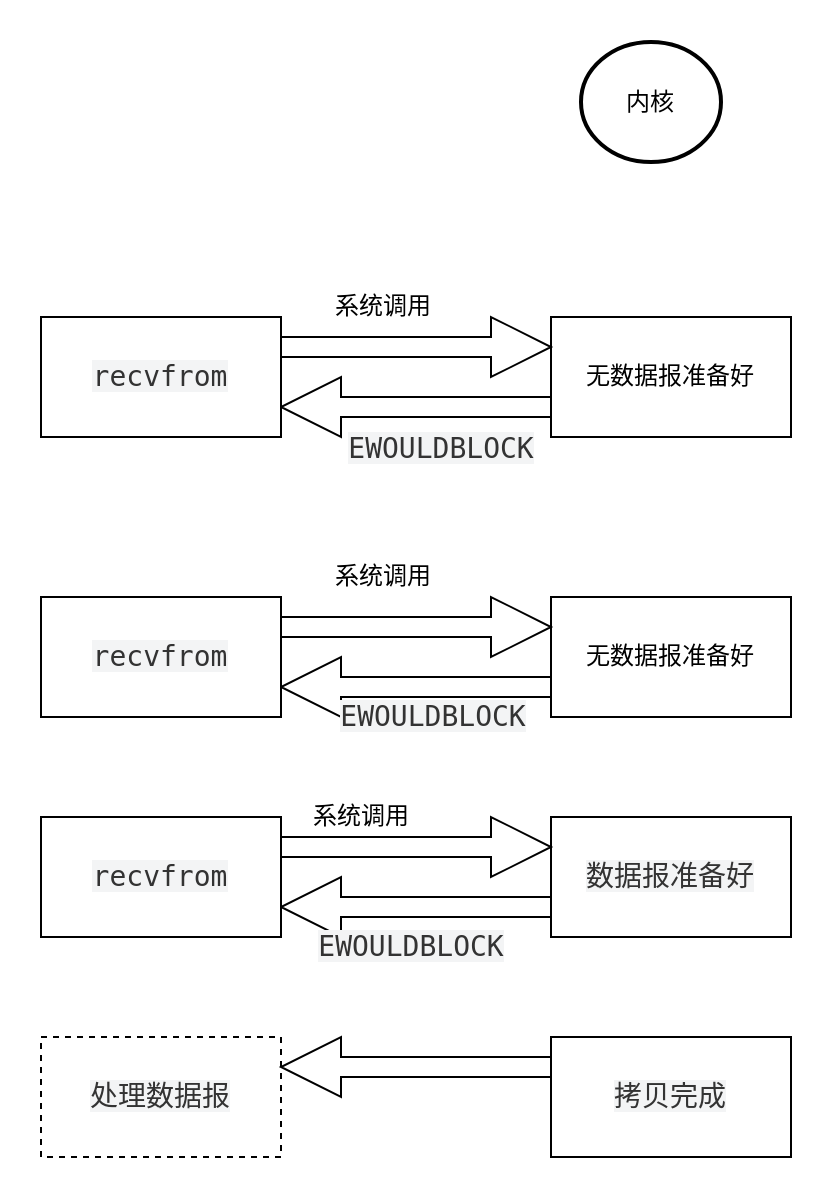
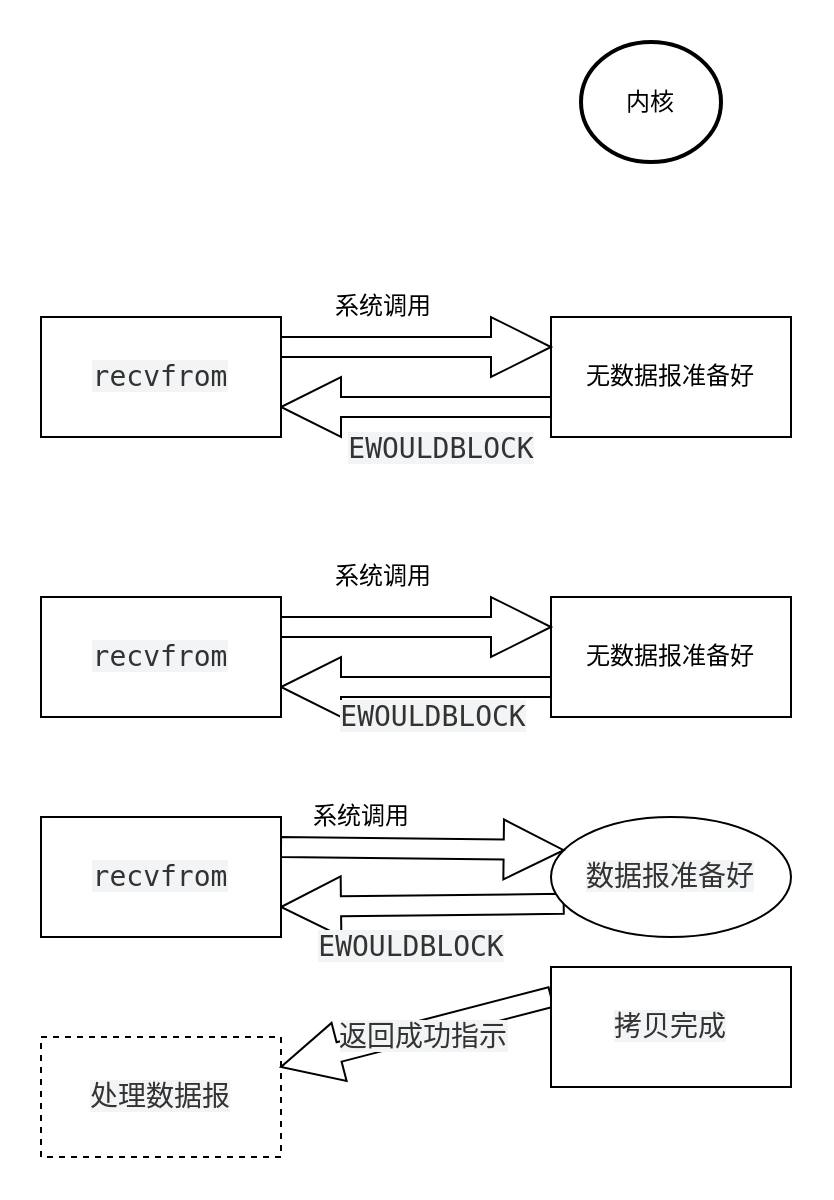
- <mxCell id="14" value="&lt;span style=&quot;color: rgb(51 , 51 , 51) ; font-family: &amp;#34;source code pro&amp;#34; , &amp;#34;dejavu sans mono&amp;#34; , &amp;#34;ubuntu mono&amp;#34; , &amp;#34;anonymous pro&amp;#34; , &amp;#34;droid sans mono&amp;#34; , &amp;#34;menlo&amp;#34; , &amp;#34;monaco&amp;#34; , &amp;#34;consolas&amp;#34; , &amp;#34;inconsolata&amp;#34; , &amp;#34;courier&amp;#34; , monospace , &amp;#34;pingfang sc&amp;#34; , &amp;#34;microsoft yahei&amp;#34; , sans-serif ; font-size: 14px ; text-align: left ; white-space: pre ; background-color: rgb(243 , 244 , 245)&quot;&gt;数据报准备好&lt;/span&gt;" style="rounded=0;whiteSpace=wrap;html=1;" vertex="1" parent="1"><mxGeometry x="275" y="408" width="120" height="60" as="geometry" /></mxCell>
+ <mxCell id="14" value="&lt;span style=&quot;color: rgb(51 , 51 , 51) ; font-family: &amp;#34;source code pro&amp;#34; , &amp;#34;dejavu sans mono&amp;#34; , &amp;#34;ubuntu mono&amp;#34; , &amp;#34;anonymous pro&amp;#34; , &amp;#34;droid sans mono&amp;#34; , &amp;#34;menlo&amp;#34; , &amp;#34;monaco&amp;#34; , &amp;#34;consolas&amp;#34; , &amp;#34;inconsolata&amp;#34; , &amp;#34;courier&amp;#34; , monospace , &amp;#34;pingfang sc&amp;#34; , &amp;#34;microsoft yahei&amp;#34; , sans-serif ; font-size: 14px ; text-align: left ; white-space: pre ; background-color: rgb(243 , 244 , 245)&quot;&gt;数据报准备好&lt;/span&gt;" style="ellipse;whiteSpace=wrap;html=1;" vertex="1" parent="1"><mxGeometry x="275" y="408" width="120" height="60" as="geometry" /></mxCell>
+ <mxCell id="24" value="&lt;span style=&quot;color: rgb(51 , 51 , 51) ; font-family: &amp;#34;source code pro&amp;#34; , &amp;#34;dejavu sans mono&amp;#34; , &amp;#34;ubuntu mono&amp;#34; , &amp;#34;anonymous pro&amp;#34; , &amp;#34;droid sans mono&amp;#34; , &amp;#34;menlo&amp;#34; , &amp;#34;monaco&amp;#34; , &amp;#34;consolas&amp;#34; , &amp;#34;inconsolata&amp;#34; , &amp;#34;courier&amp;#34; , monospace , &amp;#34;pingfang sc&amp;#34; , &amp;#34;microsoft yahei&amp;#34; , sans-serif ; font-size: 14px ; text-align: left ; white-space: pre ; background-color: rgb(243 , 244 , 245)&quot;&gt;返回成功指示&lt;/span&gt;" style="text;html=1;align=center;verticalAlign=middle;resizable=0;points=[];autosize=1;" vertex="1" parent="1"><mxGeometry x="161" y="508" width="100" height="20" as="geometry" /></mxCell>
- <mxCell id="23" value="&lt;div style=&quot;text-align: left&quot;&gt;&lt;font color=&quot;#333333&quot; face=&quot;source code pro, dejavu sans mono, ubuntu mono, anonymous pro, droid sans mono, menlo, monaco, consolas, inconsolata, courier, monospace, pingfang sc, microsoft yahei, sans-serif&quot;&gt;&lt;span style=&quot;font-size: 14px ; white-space: pre ; background-color: rgb(243 , 244 , 245)&quot;&gt;拷贝完成&lt;/span&gt;&lt;/font&gt;&lt;/div&gt;" style="rounded=0;whiteSpace=wrap;html=1;" vertex="1" parent="1"><mxGeometry x="275" y="518" width="120" height="60" as="geometry" /></mxCell>
+ <mxCell id="23" value="&lt;div style=&quot;text-align: left&quot;&gt;&lt;font color=&quot;#333333&quot; face=&quot;source code pro, dejavu sans mono, ubuntu mono, anonymous pro, droid sans mono, menlo, monaco, consolas, inconsolata, courier, monospace, pingfang sc, microsoft yahei, sans-serif&quot;&gt;&lt;span style=&quot;font-size: 14px ; white-space: pre ; background-color: rgb(243 , 244 , 245)&quot;&gt;拷贝完成&lt;/span&gt;&lt;/font&gt;&lt;/div&gt;" style="rounded=0;whiteSpace=wrap;html=1;" vertex="1" parent="1"><mxGeometry x="275" y="483" width="120" height="60" as="geometry" /></mxCell>
